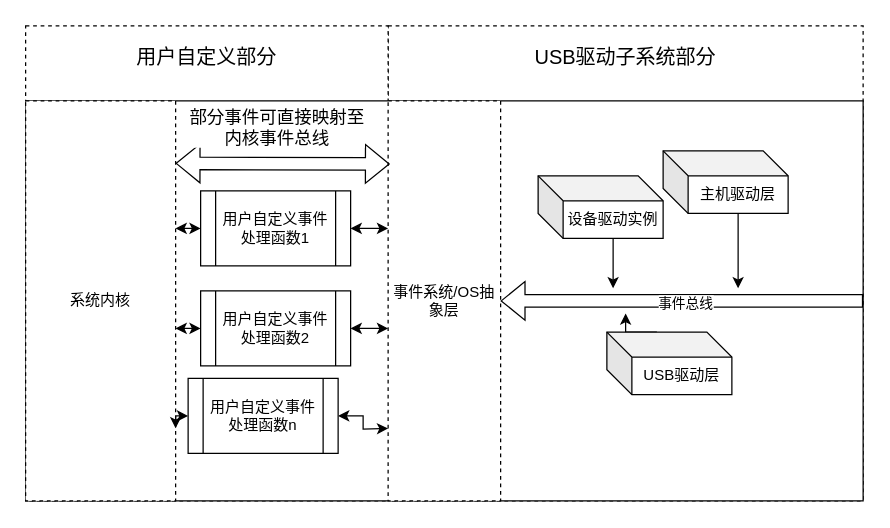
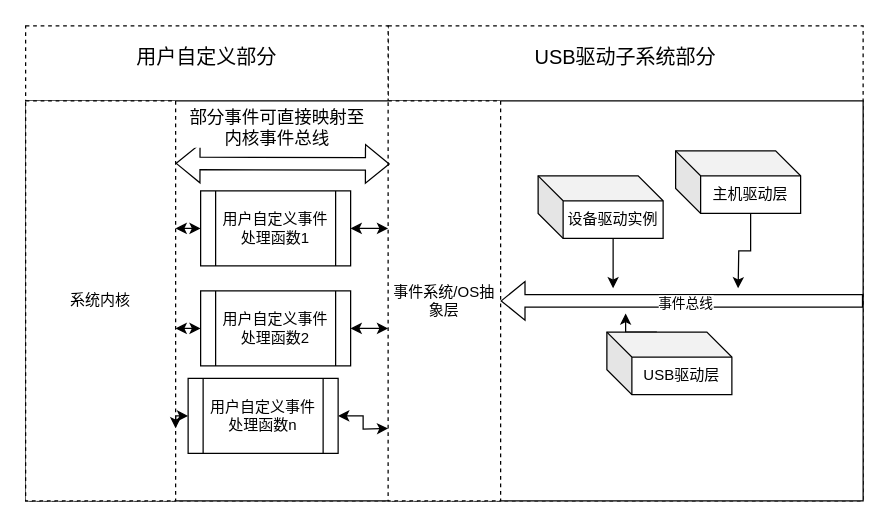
- <mxCell id="23" value="主机驱动层" style="shape=cube;whiteSpace=wrap;html=1;boundedLbl=1;backgroundOutline=1;darkOpacity=0.05;darkOpacity2=0.1;" parent="1" vertex="1"><mxGeometry x="530" y="120" width="100" height="50" as="geometry" /></mxCell>
+ <mxCell id="23" value="主机驱动层" style="shape=cube;whiteSpace=wrap;html=1;boundedLbl=1;backgroundOutline=1;darkOpacity=0.05;darkOpacity2=0.1;" parent="1" vertex="1"><mxGeometry x="540" y="120" width="100" height="50" as="geometry" /></mxCell>
